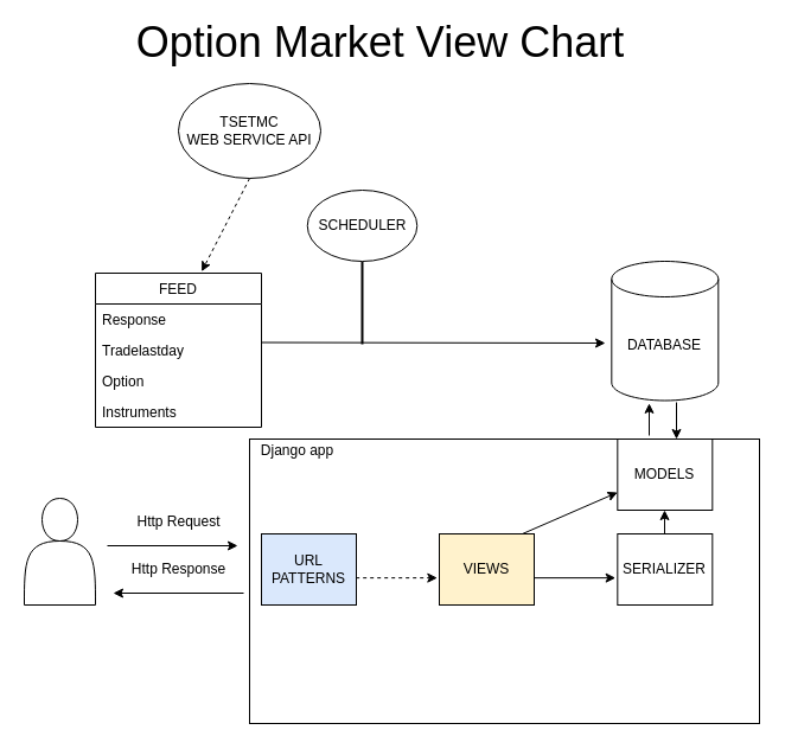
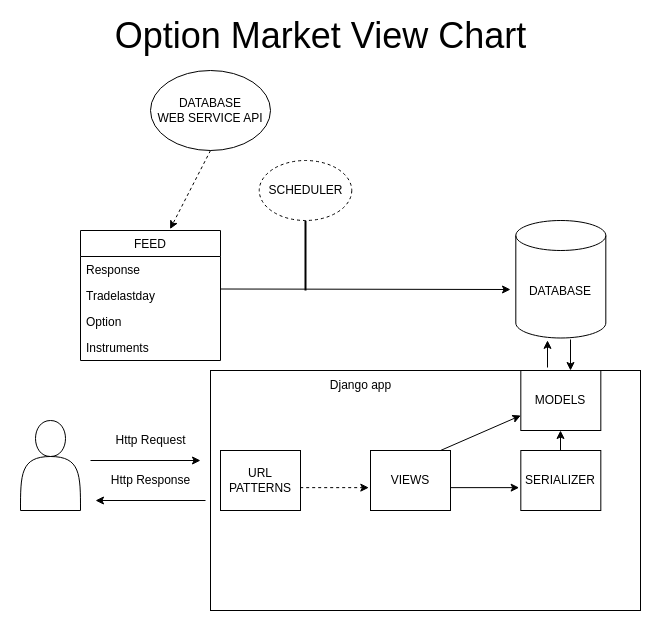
- <mxCell id="3" value="TSETMC &lt;br&gt;WEB SERVICE API" style="ellipse;whiteSpace=wrap;html=1;" vertex="1" parent="1"><mxGeometry x="150" y="70" width="120" height="80" as="geometry" /></mxCell>
+ <mxCell id="3" value="DATABASE &lt;br&gt;WEB SERVICE API" style="ellipse;whiteSpace=wrap;html=1;" vertex="1" parent="1"><mxGeometry x="150" y="70" width="120" height="80" as="geometry" /></mxCell>
- <mxCell id="13" value="SCHEDULER" style="ellipse;whiteSpace=wrap;html=1;" vertex="1" parent="1"><mxGeometry x="258.75" y="160" width="92.5" height="60" as="geometry" /></mxCell>
+ <mxCell id="13" value="SCHEDULER" style="ellipse;whiteSpace=wrap;html=1;dashed=1;" vertex="1" parent="1"><mxGeometry x="258.75" y="160" width="92.5" height="60" as="geometry" /></mxCell>
- <mxCell id="29" value="Django app" style="text;html=1;align=center;verticalAlign=middle;resizable=0;points=[];autosize=1;" vertex="1" parent="1"><mxGeometry x="210" y="370" width="80" height="20" as="geometry" /></mxCell>
+ <mxCell id="29" value="Django app" style="text;html=1;align=center;verticalAlign=middle;resizable=0;points=[];autosize=1;" vertex="1" parent="1"><mxGeometry x="320" y="375" width="80" height="20" as="geometry" /></mxCell>
- <mxCell id="17" value="URL PATTERNS" style="rounded=0;whiteSpace=wrap;html=1;fillColor=#dae8fc;" vertex="1" parent="1"><mxGeometry x="220" y="450" width="80" height="60" as="geometry" /></mxCell>
+ <mxCell id="17" value="URL PATTERNS" style="rounded=0;whiteSpace=wrap;html=1;" vertex="1" parent="1"><mxGeometry x="220" y="450" width="80" height="60" as="geometry" /></mxCell>
- <mxCell id="18" value="VIEWS" style="rounded=0;whiteSpace=wrap;html=1;fillColor=#fff2cc;" vertex="1" parent="1"><mxGeometry x="370" y="450" width="80" height="60" as="geometry" /></mxCell>
+ <mxCell id="18" value="VIEWS" style="rounded=0;whiteSpace=wrap;html=1;" vertex="1" parent="1"><mxGeometry x="370" y="450" width="80" height="60" as="geometry" /></mxCell>
